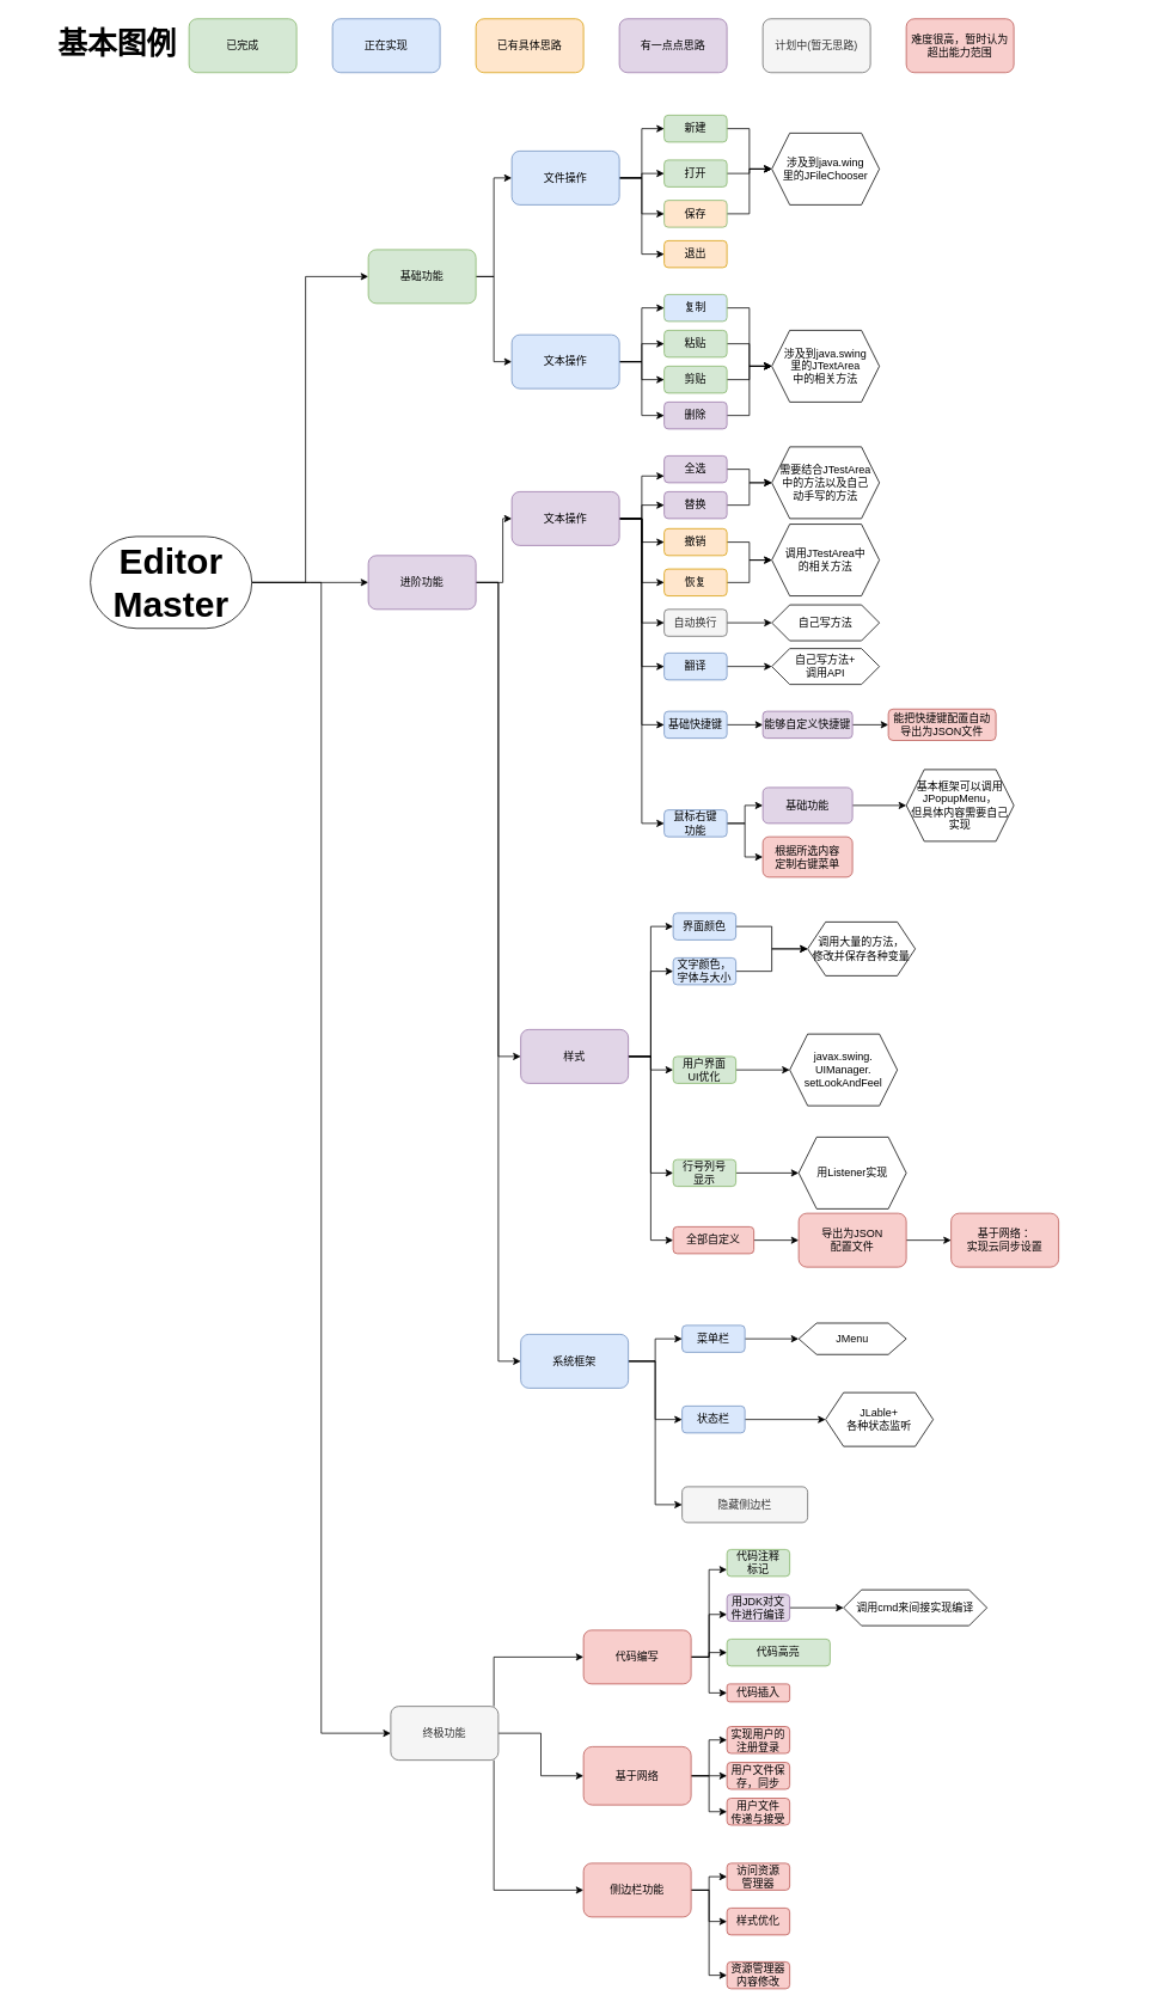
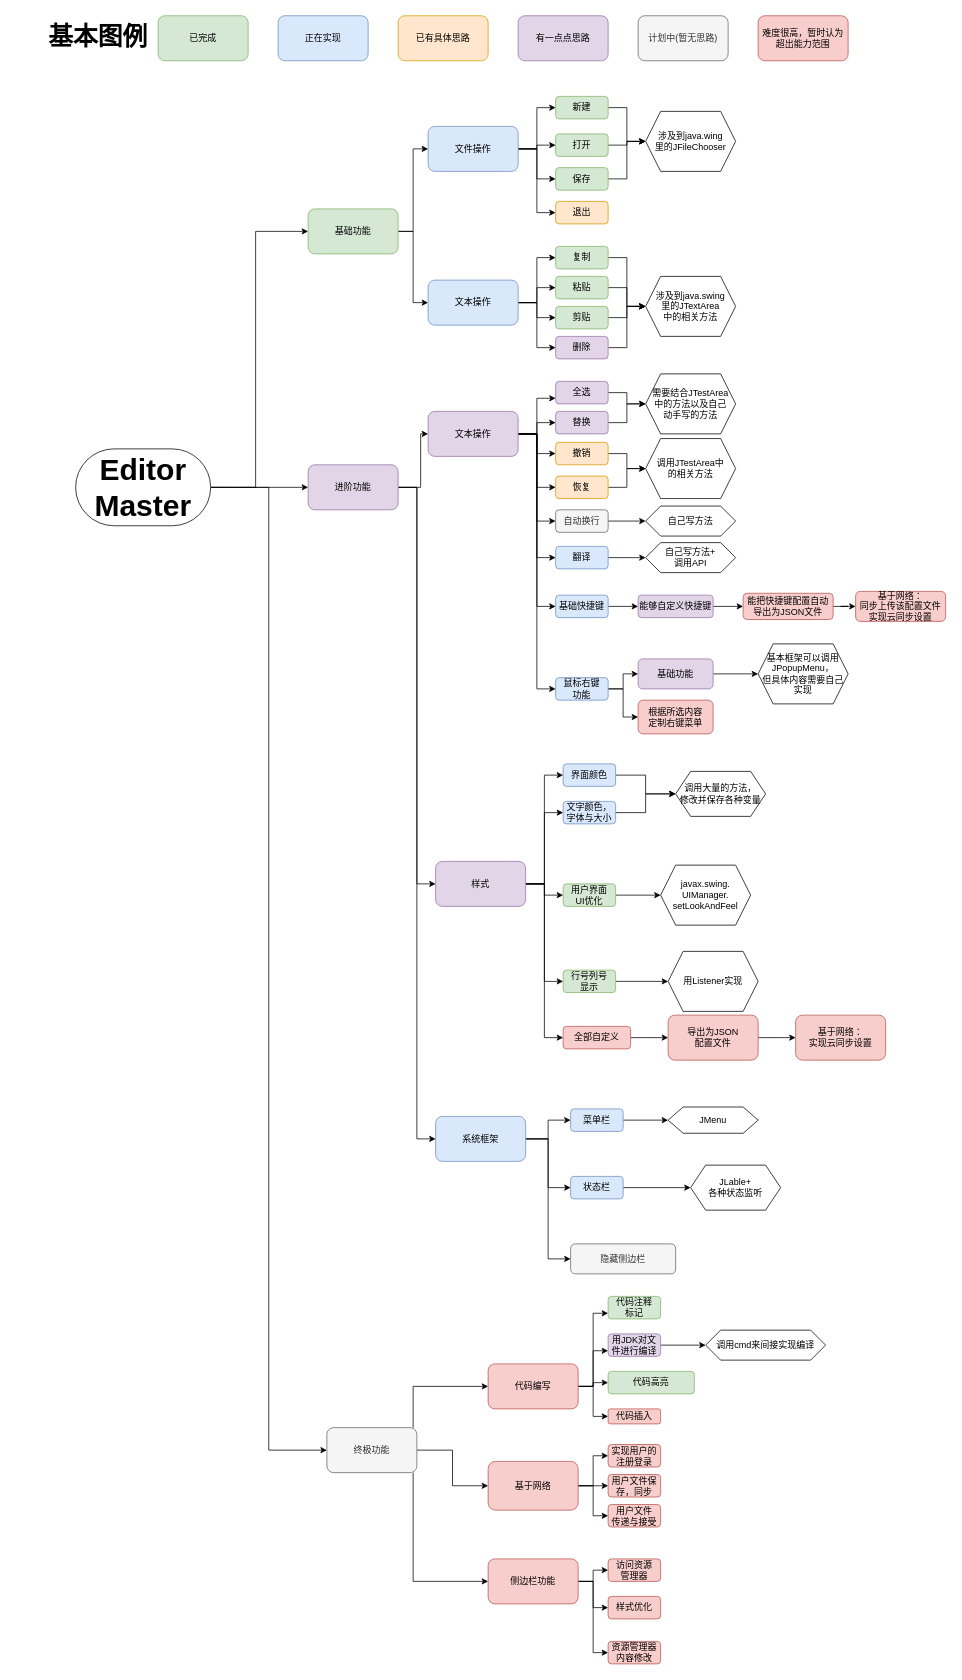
- <mxCell id="29" value="保存" style="rounded=1;whiteSpace=wrap;html=1;fillColor=#ffe6cc;strokeColor=#82b366;" parent="1" vertex="1"><mxGeometry x="740" y="223" width="70" height="30" as="geometry" /></mxCell>
+ <mxCell id="29" value="保存" style="rounded=1;whiteSpace=wrap;html=1;fillColor=#d5e8d4;strokeColor=#82b366;" parent="1" vertex="1"><mxGeometry x="740" y="223" width="70" height="30" as="geometry" /></mxCell>
- <mxCell id="31" value="复制" style="rounded=1;whiteSpace=wrap;html=1;fillColor=#dae8fc;strokeColor=#82b366;" parent="1" vertex="1"><mxGeometry x="740" y="328" width="70" height="30" as="geometry" /></mxCell>
+ <mxCell id="31" value="复制" style="rounded=1;whiteSpace=wrap;html=1;fillColor=#d5e8d4;strokeColor=#82b366;" parent="1" vertex="1"><mxGeometry x="740" y="328" width="70" height="30" as="geometry" /></mxCell>
+ <mxCell id="123" style="edgeStyle=orthogonalEdgeStyle;rounded=0;orthogonalLoop=1;jettySize=auto;html=1;" parent="1" source="124" target="125" edge="1"><mxGeometry relative="1" as="geometry" /></mxCell>
+ <mxCell id="125" value="基于网络：&lt;br&gt;同步上传该配置文件&lt;br&gt;实现云同步设置" style="rounded=1;whiteSpace=wrap;html=1;fillColor=#f8cecc;strokeColor=#b85450;" parent="1" vertex="1"><mxGeometry x="1140" y="788" width="120" height="40" as="geometry" /></mxCell>
